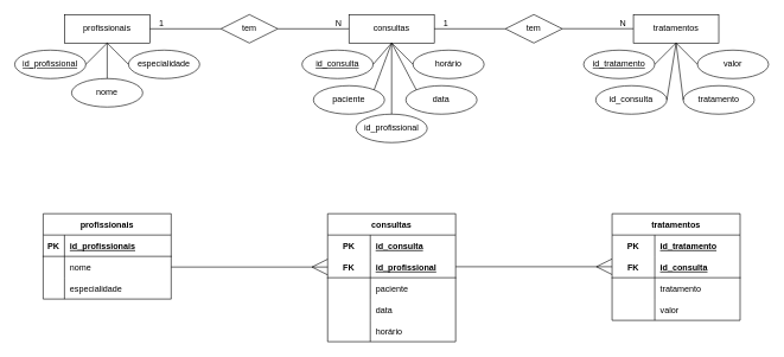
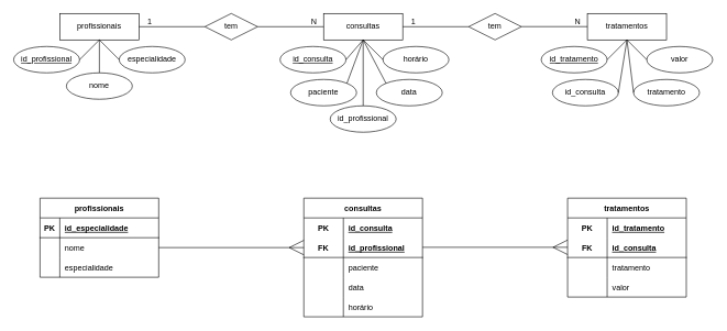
- <mxCell id="42" value="id_profissionais" style="shape=partialRectangle;connectable=0;fillColor=none;top=0;left=0;bottom=0;right=0;align=left;spacingLeft=6;fontStyle=5;overflow=hidden;" vertex="1" parent="40"><mxGeometry x="30" width="150" height="30" as="geometry"><mxRectangle width="150" height="30" as="alternateBounds" /></mxGeometry></mxCell>
+ <mxCell id="42" value="id_especialidade" style="shape=partialRectangle;connectable=0;fillColor=none;top=0;left=0;bottom=0;right=0;align=left;spacingLeft=6;fontStyle=5;overflow=hidden;" vertex="1" parent="40"><mxGeometry x="30" width="150" height="30" as="geometry"><mxRectangle width="150" height="30" as="alternateBounds" /></mxGeometry></mxCell>
